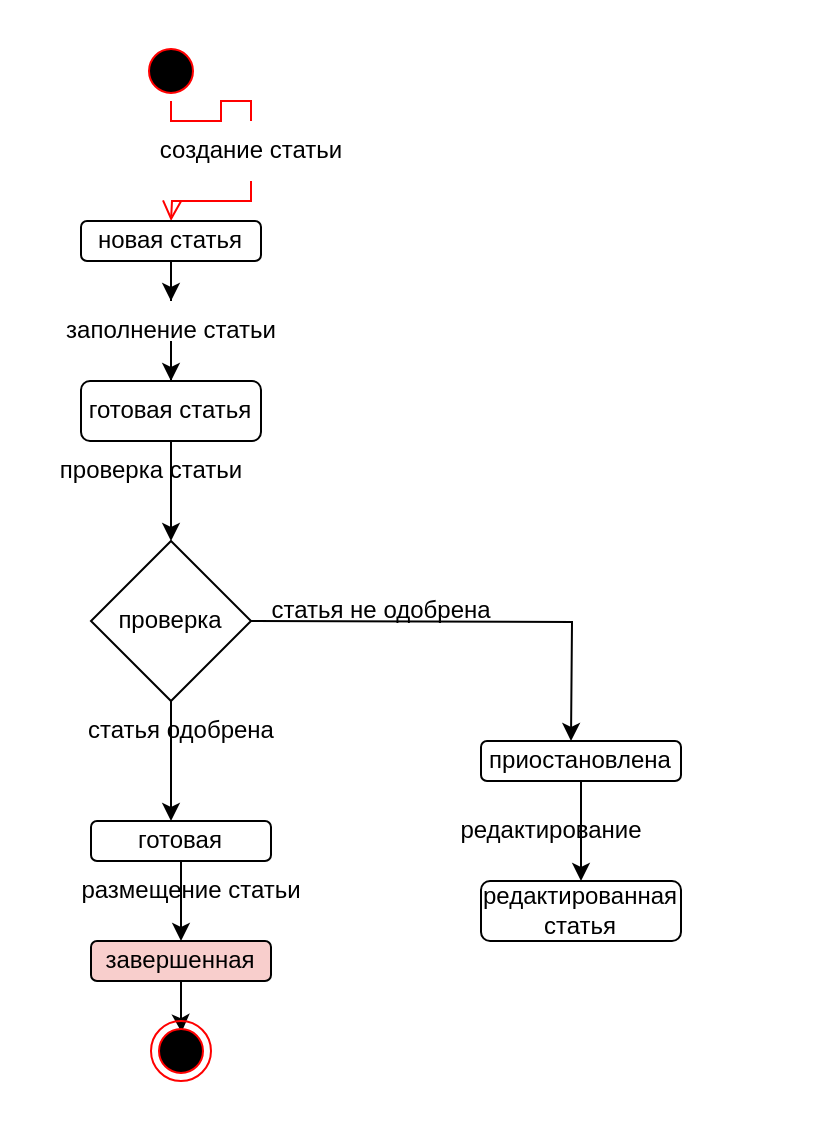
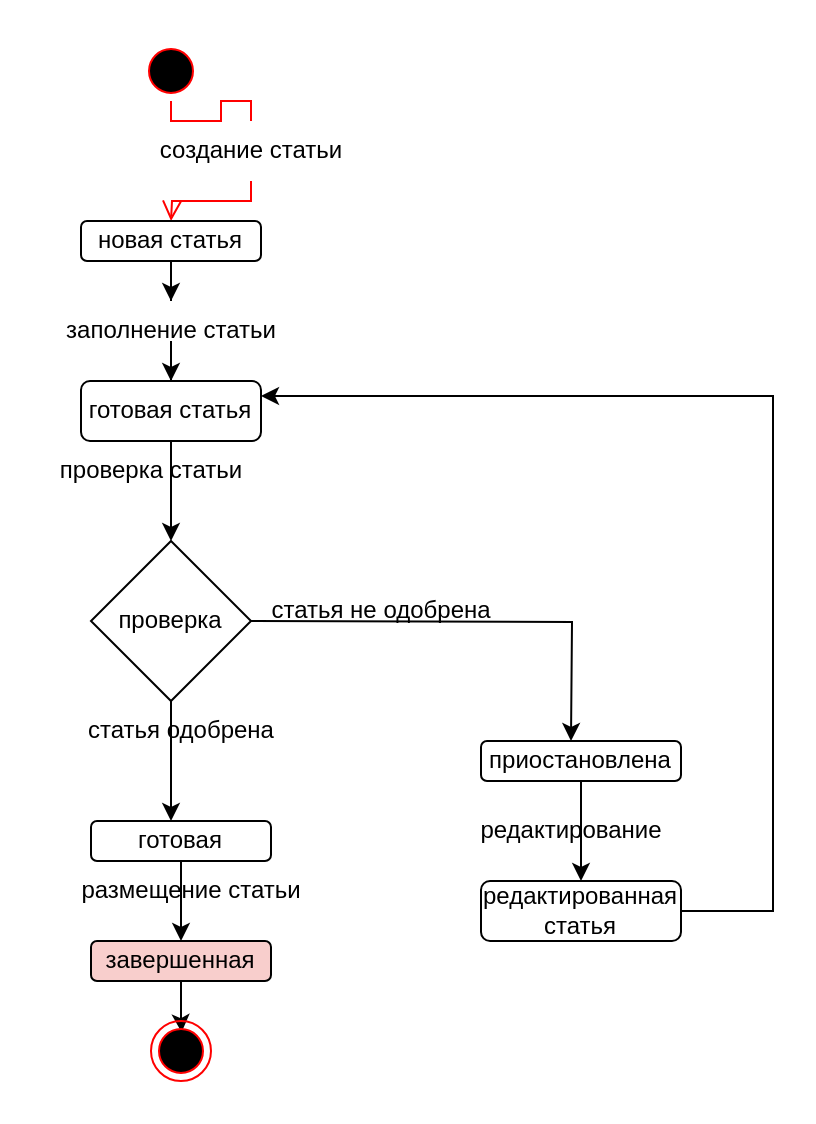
+ <mxCell id="26" style="edgeStyle=orthogonalEdgeStyle;rounded=0;orthogonalLoop=1;jettySize=auto;html=1;fontSize=12;entryX=1;entryY=0.25;entryDx=0;entryDy=0;" edge="1" parent="1" source="27" target="9"><mxGeometry relative="1" as="geometry"><mxPoint x="396" y="215" as="targetPoint" /><Array as="points"><mxPoint x="386" y="455" /><mxPoint x="386" y="198" /></Array></mxGeometry></mxCell>
- <mxCell id="28" value="редактирование" style="text;html=1;align=center;verticalAlign=middle;resizable=0;points=[];autosize=1;strokeColor=none;fillColor=none;fontSize=12;" vertex="1" parent="1"><mxGeometry x="220" y="400" width="110" height="30" as="geometry" /></mxCell>
+ <mxCell id="28" value="редактирование" style="text;html=1;align=center;verticalAlign=middle;resizable=0;points=[];autosize=1;strokeColor=none;fillColor=none;fontSize=12;" vertex="1" parent="1"><mxGeometry x="230" y="400" width="110" height="30" as="geometry" /></mxCell>
